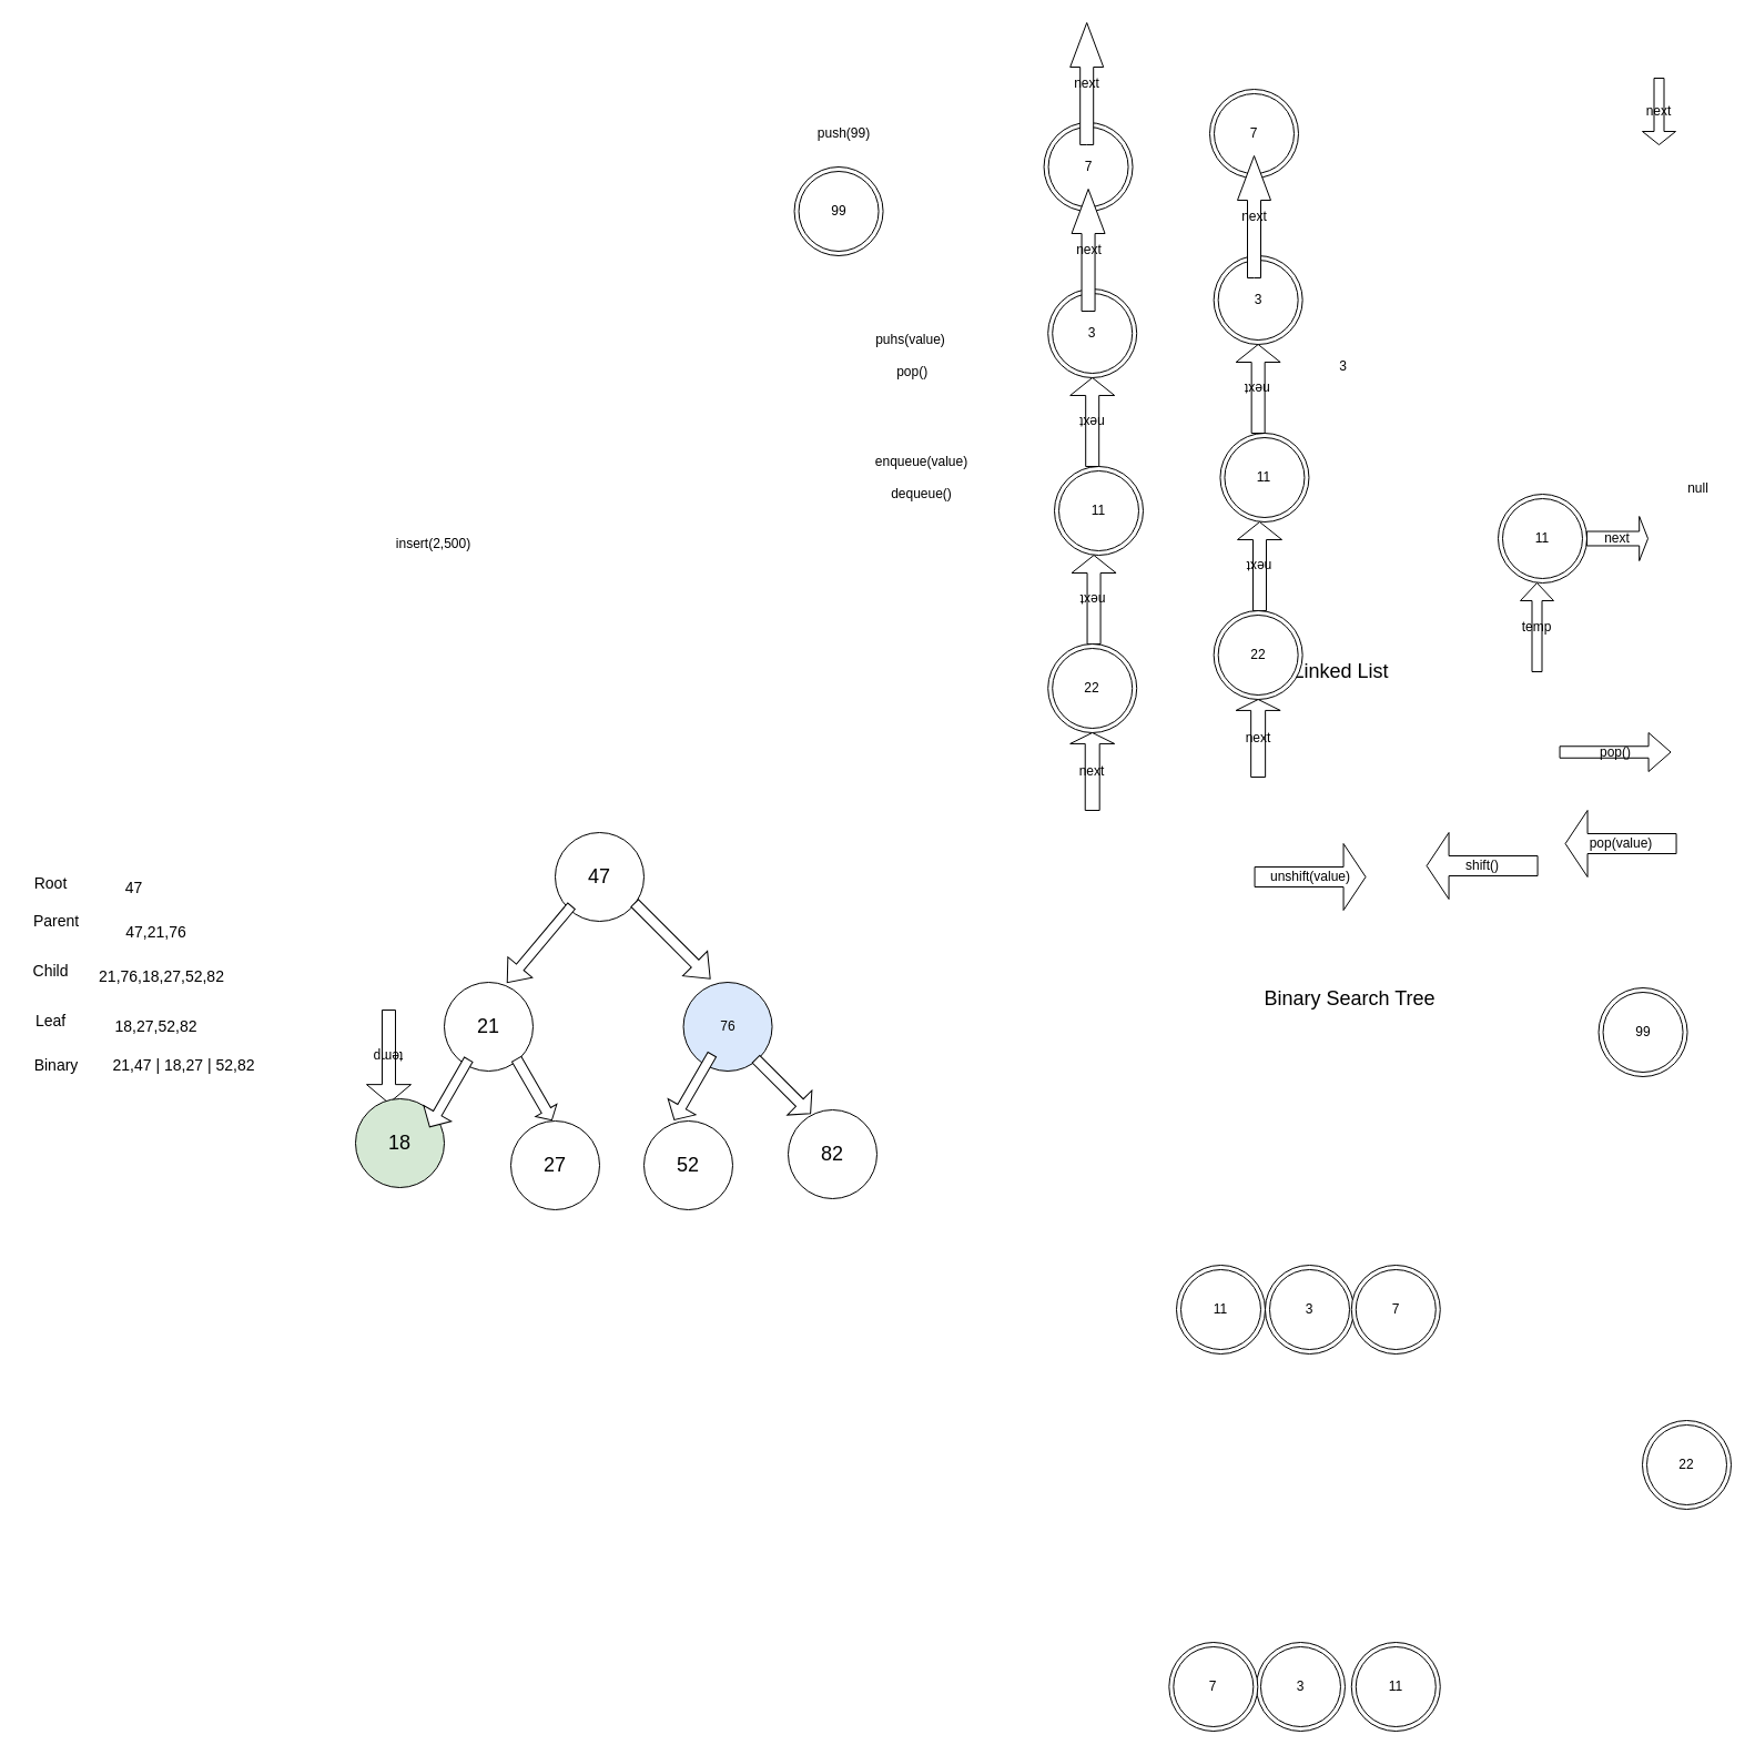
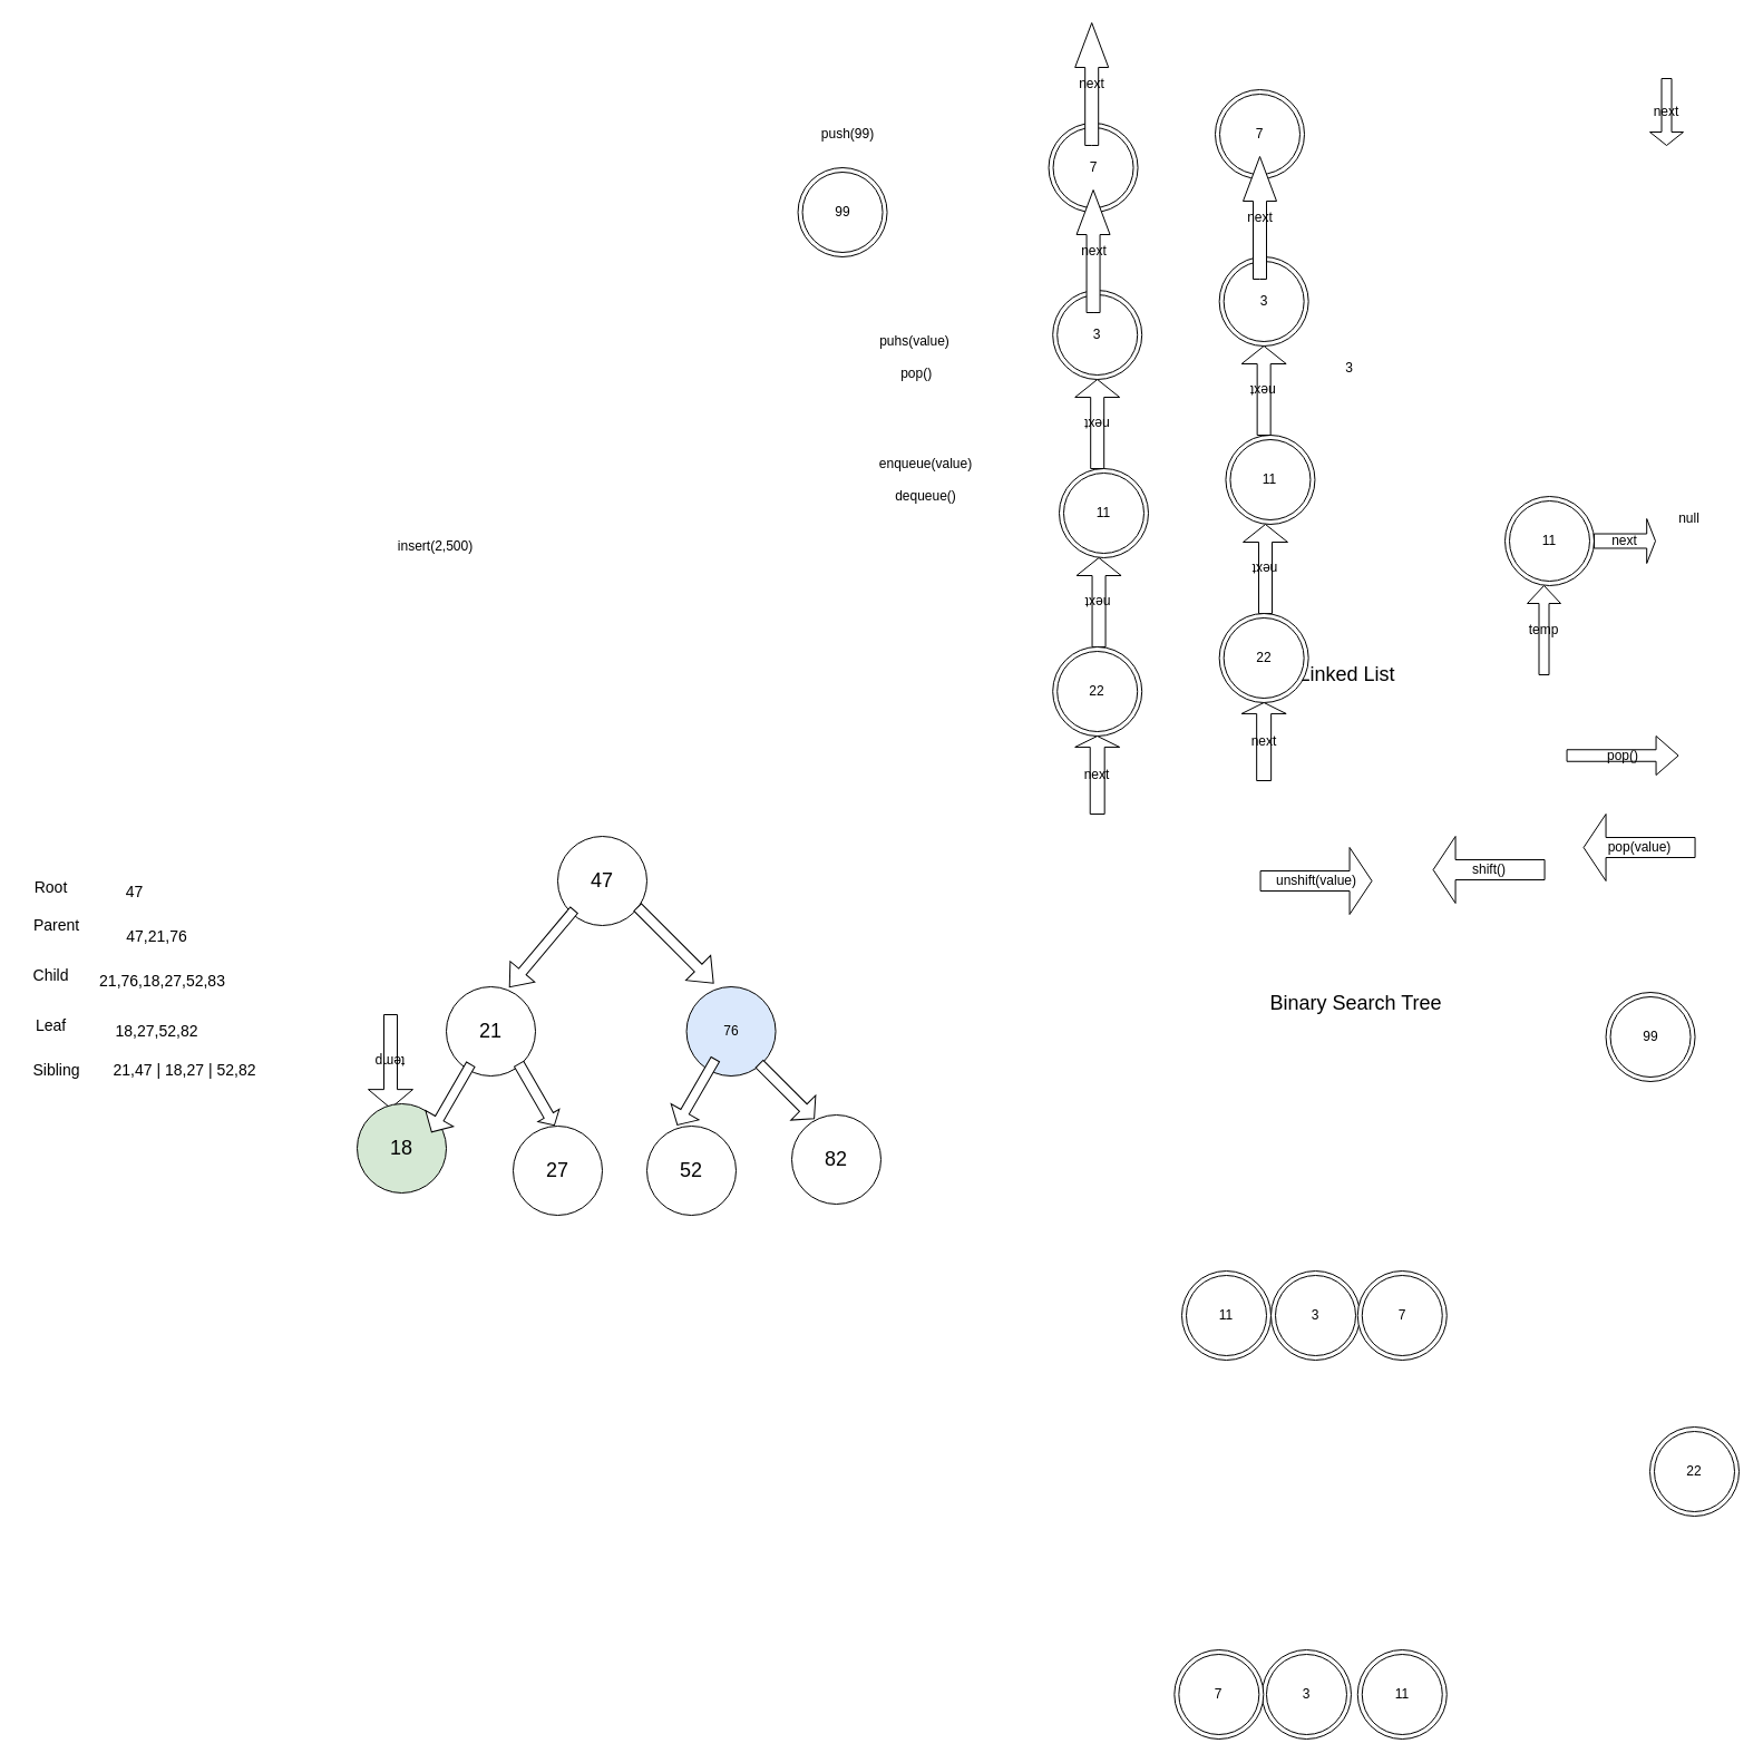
- <mxCell id="29" value="null" style="text;html=1;align=center;verticalAlign=middle;resizable=0;points=[];autosize=1;strokeColor=none;fillColor=none;" parent="1" vertex="1"><mxGeometry x="1515" y="430" width="30" height="20" as="geometry" /></mxCell>
+ <mxCell id="29" value="null" style="text;html=1;align=center;verticalAlign=middle;resizable=0;points=[];autosize=1;strokeColor=none;fillColor=none;" parent="1" vertex="1"><mxGeometry x="1500" y="455" width="30" height="20" as="geometry" /></mxCell>
- <mxCell id="12" value="pop(value)" style="shape=singleArrow;direction=west;whiteSpace=wrap;html=1;" parent="1" vertex="1"><mxGeometry x="1410.55" y="730" width="100" height="60" as="geometry" /></mxCell>
+ <mxCell id="12" value="pop(value)" style="shape=singleArrow;direction=west;whiteSpace=wrap;html=1;" parent="1" vertex="1"><mxGeometry x="1420.55" y="730" width="100" height="60" as="geometry" /></mxCell>
- <mxCell id="47" value="21,76,18,27,52,82" style="text;html=1;align=center;verticalAlign=middle;resizable=0;points=[];autosize=1;strokeColor=none;fillColor=none;fontSize=14;" parent="1" vertex="1"><mxGeometry x="80" y="869.61" width="130" height="20" as="geometry" /></mxCell>
+ <mxCell id="47" value="21,76,18,27,52,83" style="text;html=1;align=center;verticalAlign=middle;resizable=0;points=[];autosize=1;strokeColor=none;fillColor=none;fontSize=14;" parent="1" vertex="1"><mxGeometry x="80" y="869.61" width="130" height="20" as="geometry" /></mxCell>
- <mxCell id="44" value="Binary" style="text;html=1;align=center;verticalAlign=middle;resizable=0;points=[];autosize=1;strokeColor=none;fillColor=none;fontSize=14;" parent="1" vertex="1"><mxGeometry x="20" y="950" width="60" height="20" as="geometry" /></mxCell>
+ <mxCell id="44" value="Sibling" style="text;html=1;align=center;verticalAlign=middle;resizable=0;points=[];autosize=1;strokeColor=none;fillColor=none;fontSize=14;" parent="1" vertex="1"><mxGeometry x="20" y="950" width="60" height="20" as="geometry" /></mxCell>
